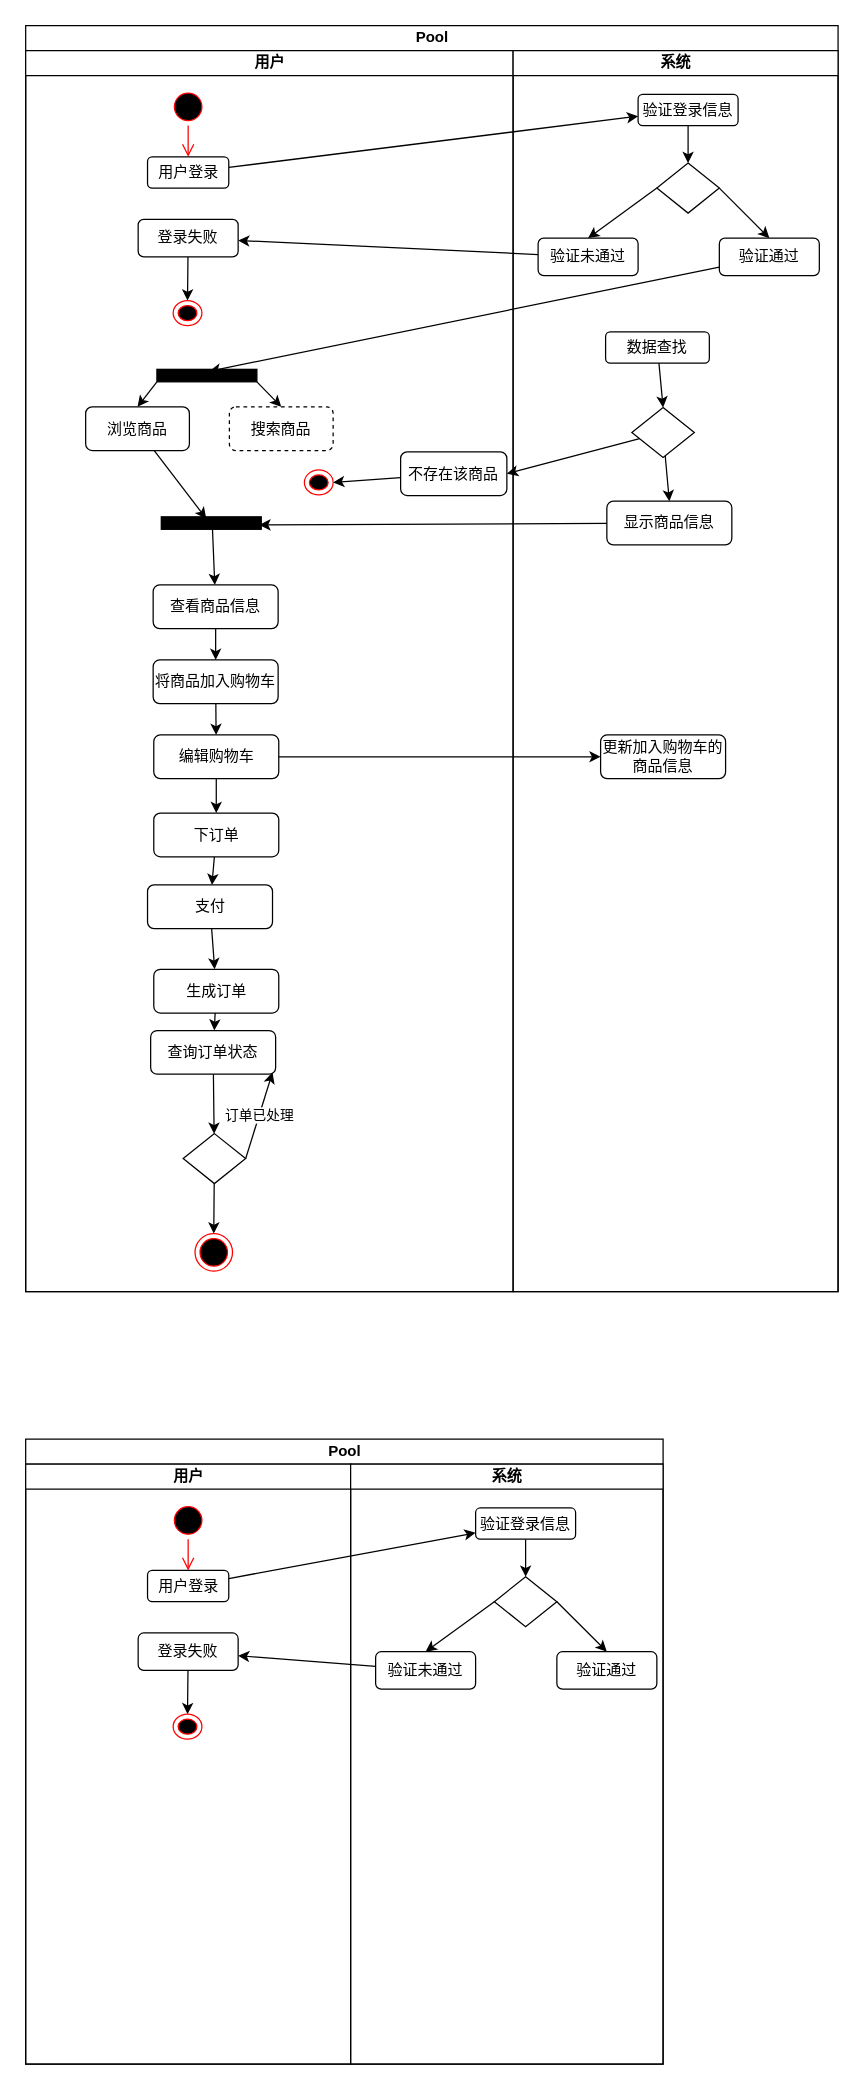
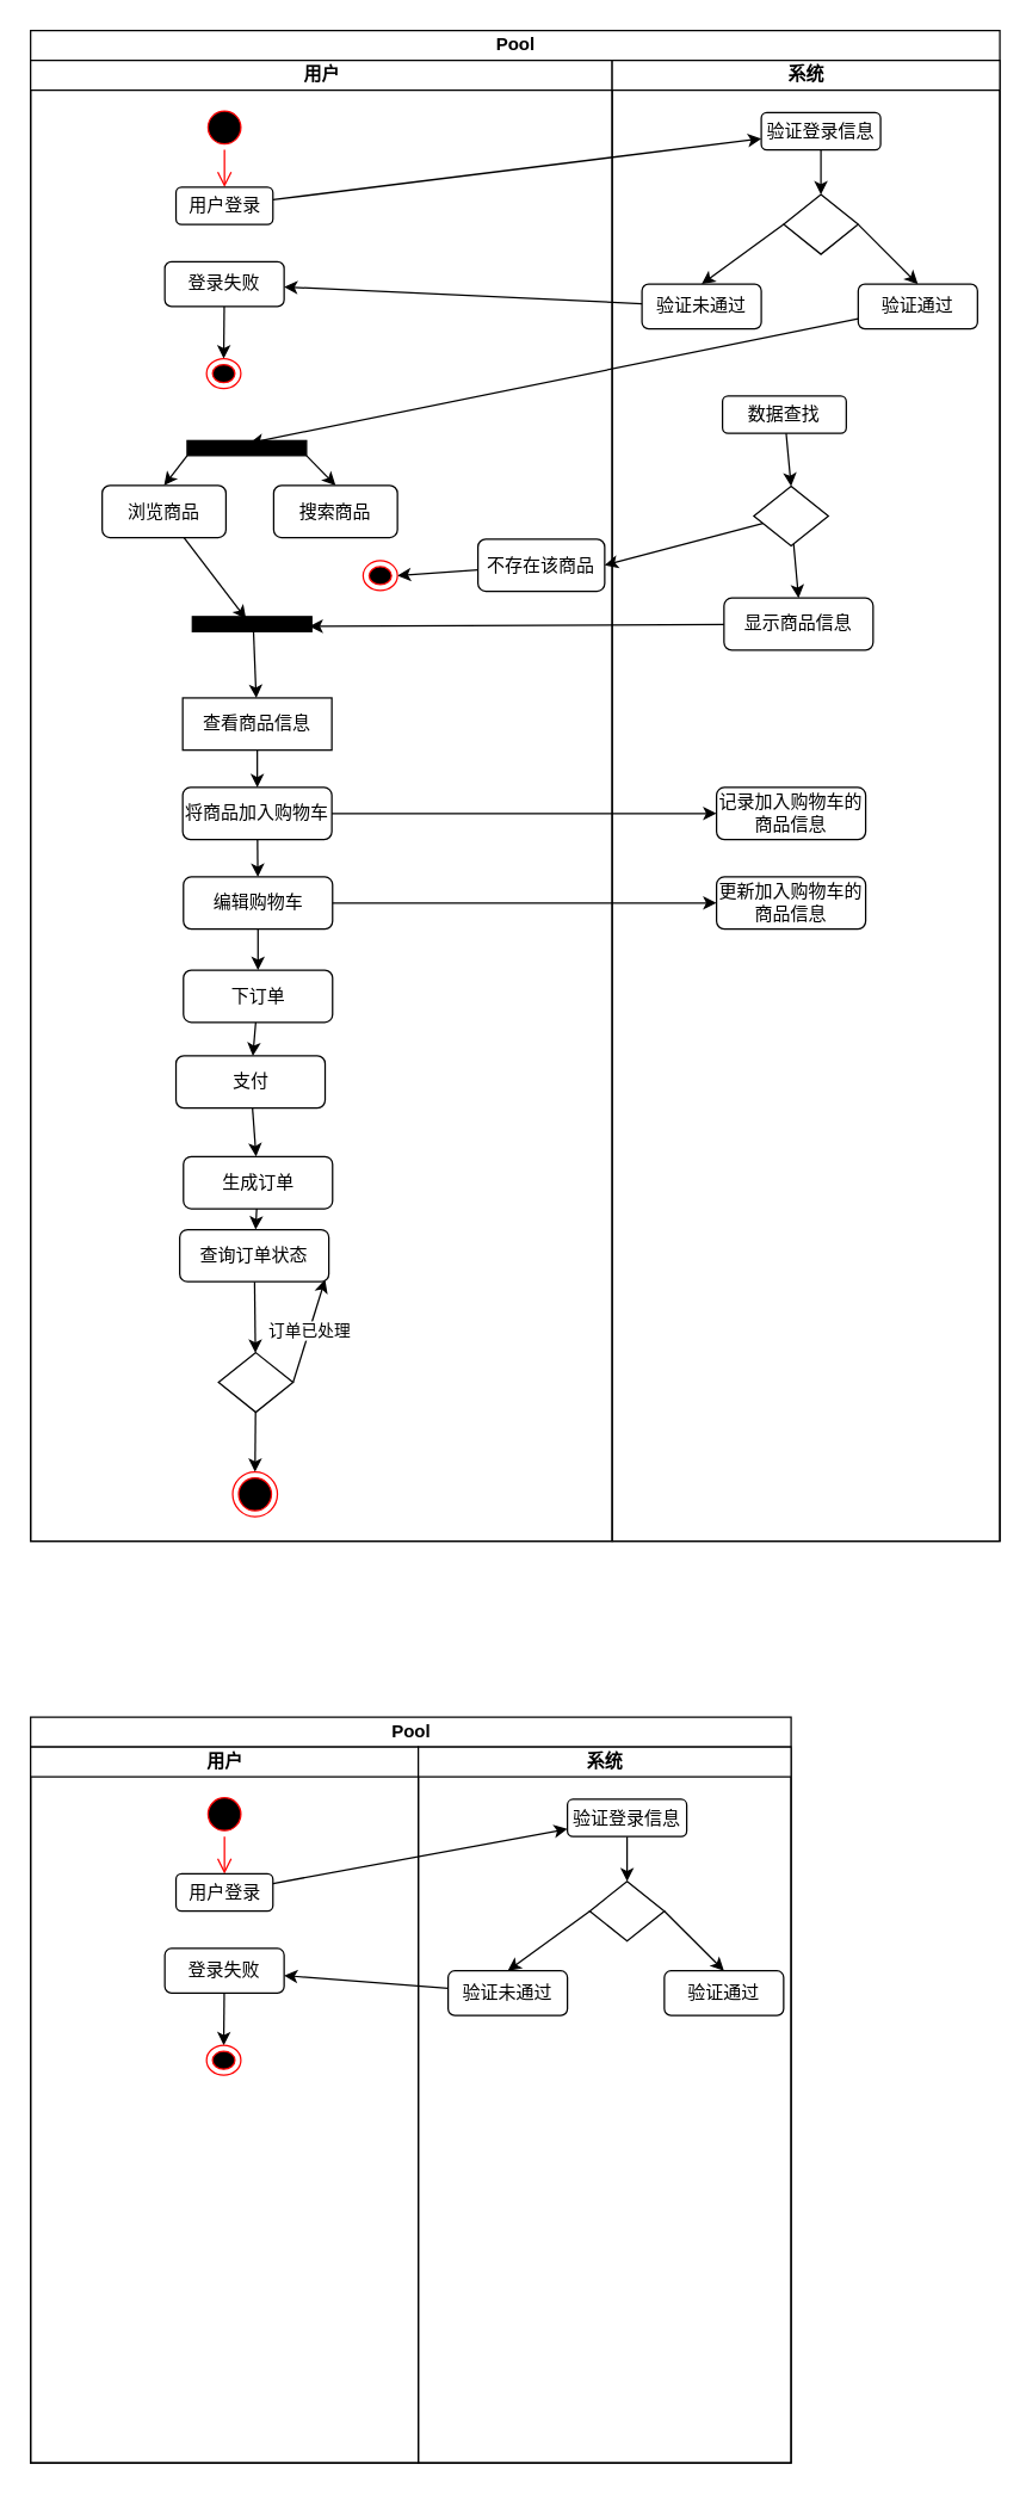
- <mxCell id="35" value="搜索商品" style="rounded=1;whiteSpace=wrap;html=1;dashed=1;" vertex="1" parent="4"><mxGeometry x="163" y="285" width="83" height="35" as="geometry" /></mxCell>
+ <mxCell id="35" value="搜索商品" style="rounded=1;whiteSpace=wrap;html=1;" vertex="1" parent="4"><mxGeometry x="163" y="285" width="83" height="35" as="geometry" /></mxCell>
- <mxCell id="13" value="查看商品信息" style="rounded=1;whiteSpace=wrap;html=1;" parent="4" vertex="1"><mxGeometry x="102" y="427.5" width="100" height="35" as="geometry" /></mxCell>
+ <mxCell id="13" value="查看商品信息" style="whiteSpace=wrap;html=1;rounded=0;" parent="4" vertex="1"><mxGeometry x="102" y="427.5" width="100" height="35" as="geometry" /></mxCell>
+ <mxCell id="57" value="" style="edgeStyle=none;rounded=0;orthogonalLoop=1;jettySize=auto;html=1;" parent="2" source="15" target="49" edge="1"><mxGeometry relative="1" as="geometry" /></mxCell>
+ <mxCell id="49" value="记录加入购物车的商品信息" style="rounded=1;whiteSpace=wrap;html=1;" parent="40" vertex="1"><mxGeometry x="70" y="487.5" width="100" height="35" as="geometry" /></mxCell>
